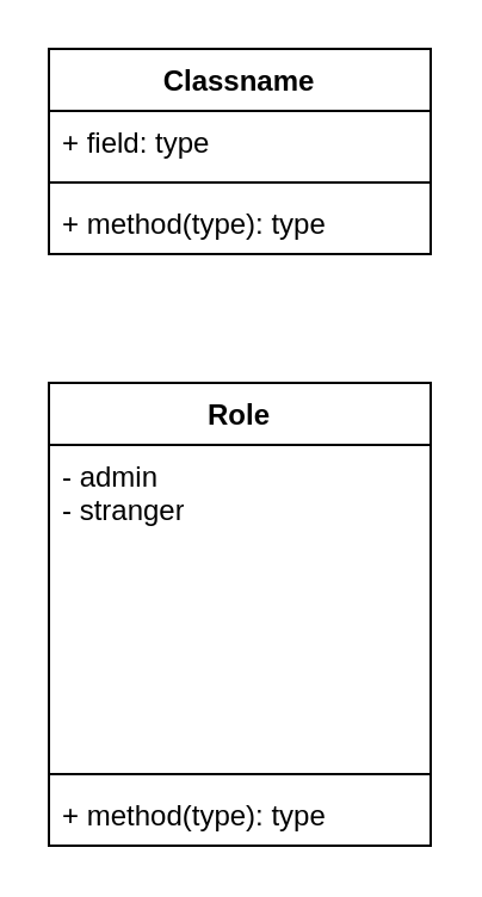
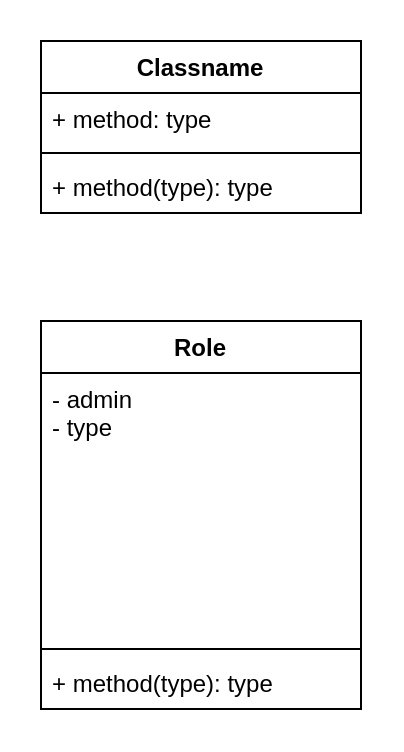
- <mxCell id="3" value="+ field: type" style="text;strokeColor=none;fillColor=none;align=left;verticalAlign=top;spacingLeft=4;spacingRight=4;overflow=hidden;rotatable=0;points=[[0,0.5],[1,0.5]];portConstraint=eastwest;whiteSpace=wrap;html=1;" parent="2" vertex="1"><mxGeometry y="26" width="160" height="26" as="geometry" /></mxCell>
+ <mxCell id="3" value="+ method: type" style="text;strokeColor=none;fillColor=none;align=left;verticalAlign=top;spacingLeft=4;spacingRight=4;overflow=hidden;rotatable=0;points=[[0,0.5],[1,0.5]];portConstraint=eastwest;whiteSpace=wrap;html=1;" parent="2" vertex="1"><mxGeometry y="26" width="160" height="26" as="geometry" /></mxCell>
- <mxCell id="7" value="- admin&lt;br&gt;- stranger" style="text;strokeColor=none;fillColor=none;align=left;verticalAlign=top;spacingLeft=4;spacingRight=4;overflow=hidden;rotatable=0;points=[[0,0.5],[1,0.5]];portConstraint=eastwest;whiteSpace=wrap;html=1;" vertex="1" parent="6"><mxGeometry y="26" width="160" height="134" as="geometry" /></mxCell>
+ <mxCell id="7" value="- admin&lt;br&gt;- type" style="text;strokeColor=none;fillColor=none;align=left;verticalAlign=top;spacingLeft=4;spacingRight=4;overflow=hidden;rotatable=0;points=[[0,0.5],[1,0.5]];portConstraint=eastwest;whiteSpace=wrap;html=1;" vertex="1" parent="6"><mxGeometry y="26" width="160" height="134" as="geometry" /></mxCell>
